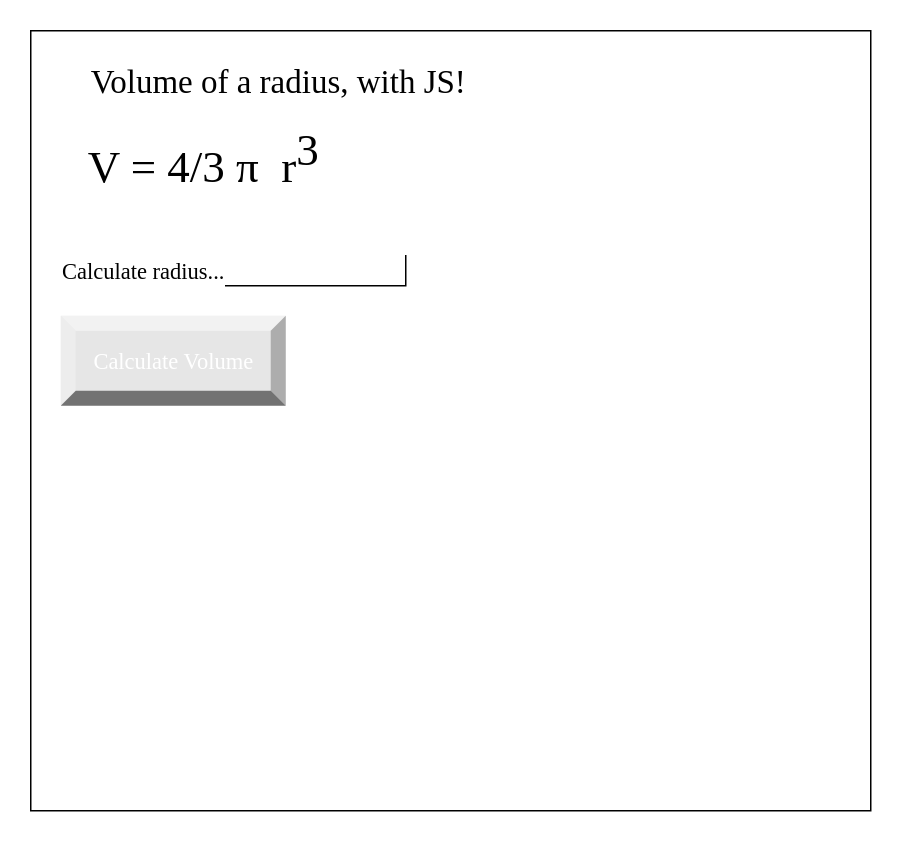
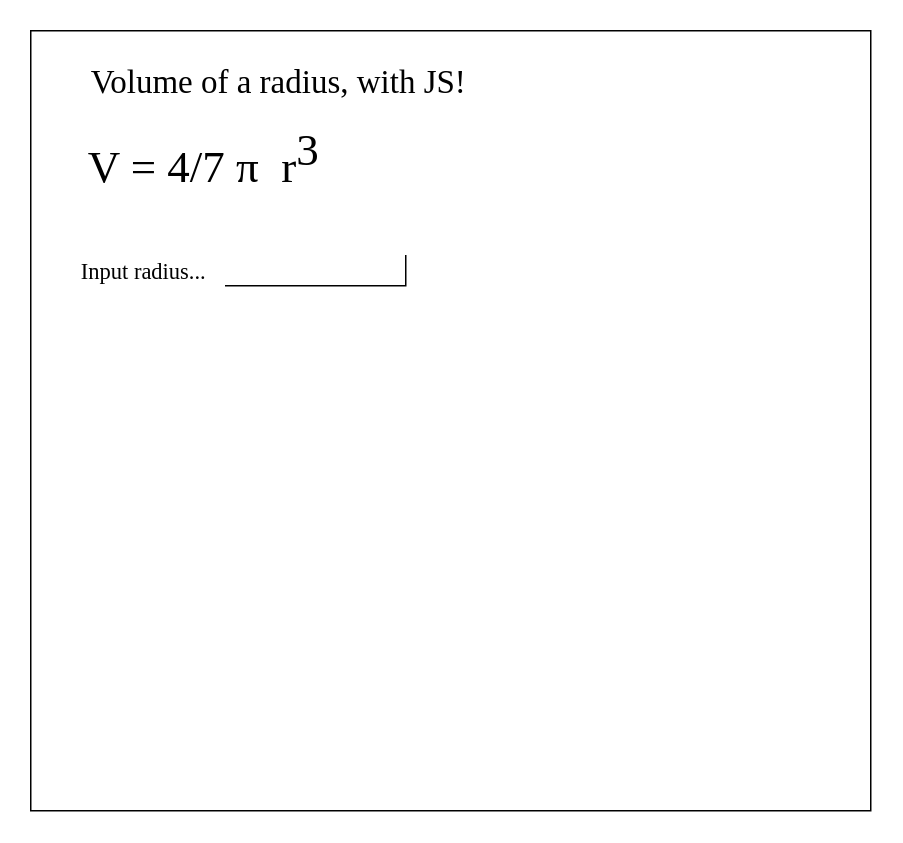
- <mxCell id="4" value="&lt;font style=&quot;font-size: 30px;&quot;&gt;V = 4/3&amp;nbsp;&lt;span style=&quot;text-align: left; font-size: 30px;&quot;&gt;π&amp;nbsp; r&lt;sup style=&quot;font-size: 30px;&quot;&gt;3&lt;/sup&gt;&lt;/span&gt;&lt;/font&gt;" style="text;html=1;align=center;verticalAlign=middle;resizable=0;points=[];autosize=1;strokeColor=none;fillColor=none;fontSize=30;fontFamily=Georgia;fontColor=#000000;" parent="1" vertex="1"><mxGeometry x="40" y="80" width="190" height="50" as="geometry" /></mxCell>
+ <mxCell id="4" value="&lt;font style=&quot;font-size: 30px;&quot;&gt;V = 4/7&amp;nbsp;&lt;span style=&quot;text-align: left; font-size: 30px;&quot;&gt;π&amp;nbsp; r&lt;sup style=&quot;font-size: 30px;&quot;&gt;3&lt;/sup&gt;&lt;/span&gt;&lt;/font&gt;" style="text;html=1;align=center;verticalAlign=middle;resizable=0;points=[];autosize=1;strokeColor=none;fillColor=none;fontSize=30;fontFamily=Georgia;fontColor=#000000;" parent="1" vertex="1"><mxGeometry x="40" y="80" width="190" height="50" as="geometry" /></mxCell>
- <mxCell id="5" value="&lt;font style=&quot;font-size: 15px&quot;&gt;Calculate radius...&lt;/font&gt;" style="text;html=1;align=center;verticalAlign=middle;resizable=0;points=[];autosize=1;strokeColor=none;fillColor=none;fontSize=30;fontFamily=Georgia;fontColor=#000000;" parent="1" vertex="1"><mxGeometry x="40" y="150" width="110" height="50" as="geometry" /></mxCell>
+ <mxCell id="5" value="&lt;font style=&quot;font-size: 15px&quot;&gt;Input radius...&lt;/font&gt;" style="text;html=1;align=center;verticalAlign=middle;resizable=0;points=[];autosize=1;strokeColor=none;fillColor=none;fontSize=30;fontFamily=Georgia;fontColor=#000000;" parent="1" vertex="1"><mxGeometry x="40" y="150" width="110" height="50" as="geometry" /></mxCell>
- <mxCell id="7" value="Calculate Volume" style="labelPosition=center;verticalLabelPosition=middle;align=center;html=1;shape=mxgraph.basic.shaded_button;dx=10;fillColor=#E6E6E6;strokeColor=none;labelBackgroundColor=none;fontFamily=Georgia;fontSize=15;fontColor=#FFFFFF;" parent="1" vertex="1"><mxGeometry x="40" y="210" width="150" height="60" as="geometry" /></mxCell>
